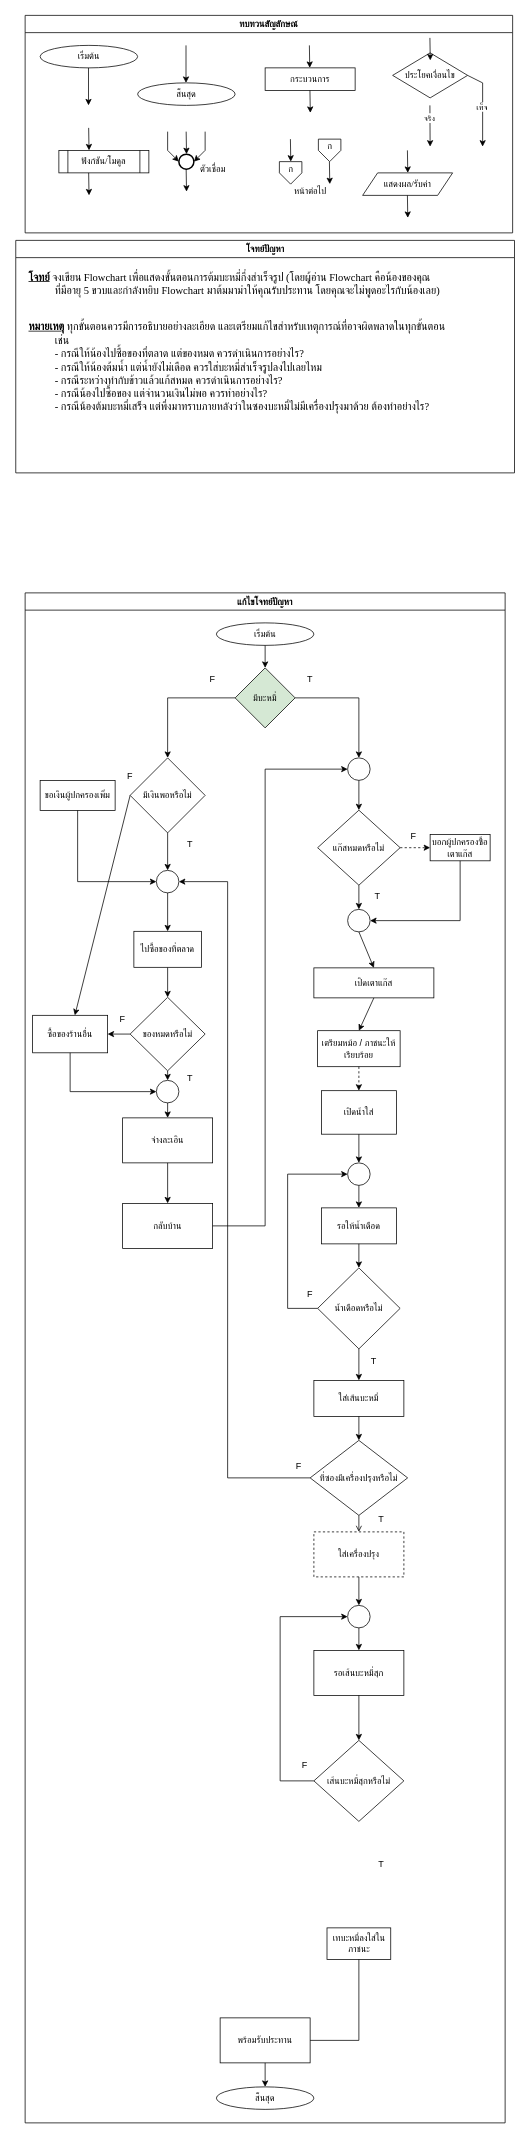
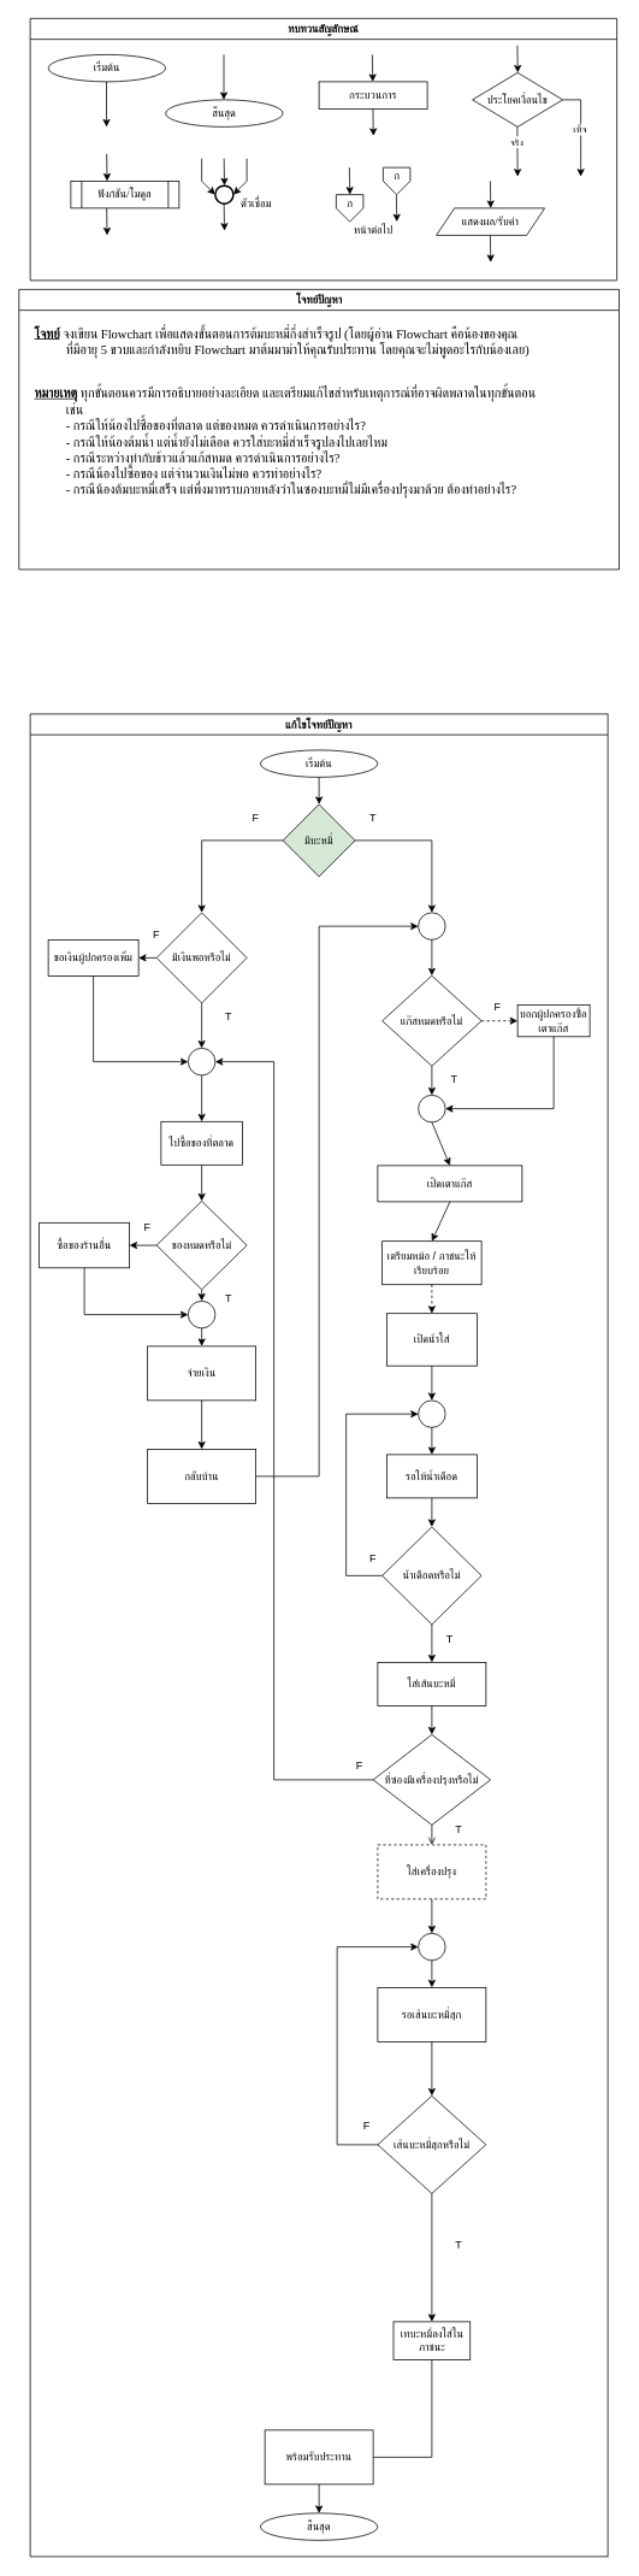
- <mxCell id="10" value="ประโยคเงื่อนไข" style="rhombus;whiteSpace=wrap;html=1;fontFamily=Sarabun;fontSource=https%3A%2F%2Ffonts.googleapis.com%2Fcss%3Ffamily%3DSarabun;" vertex="1" parent="2"><mxGeometry x="490" y="50" width="100" height="60" as="geometry" /></mxCell>
+ <mxCell id="10" value="ประโยคเงื่อนไข" style="rhombus;whiteSpace=wrap;html=1;fontFamily=Sarabun;fontSource=https%3A%2F%2Ffonts.googleapis.com%2Fcss%3Ffamily%3DSarabun;" vertex="1" parent="2"><mxGeometry x="490" y="60" width="100" height="60" as="geometry" /></mxCell>
- <mxCell id="49" value="" style="endArrow=classic;html=1;rounded=0;exitX=0;exitY=0.5;exitDx=0;exitDy=0;" edge="1" parent="35" source="43" target="46"><mxGeometry width="50" height="50" relative="1" as="geometry"><mxPoint x="280" y="392" as="sourcePoint" /><mxPoint x="330" y="342" as="targetPoint" /></mxGeometry></mxCell>
+ <mxCell id="49" value="" style="endArrow=classic;html=1;rounded=0;entryX=1;entryY=0.5;entryDx=0;entryDy=0;exitX=0;exitY=0.5;exitDx=0;exitDy=0;" edge="1" parent="35" source="43" target="44"><mxGeometry width="50" height="50" relative="1" as="geometry"><mxPoint x="280" y="392" as="sourcePoint" /><mxPoint x="330" y="342" as="targetPoint" /></mxGeometry></mxCell>
- <mxCell id="50" value="จ่างละเอิน" style="rounded=0;whiteSpace=wrap;html=1;" vertex="1" parent="35"><mxGeometry x="130" y="700" width="120" height="60" as="geometry" /></mxCell>
+ <mxCell id="50" value="จ่ายเงิน" style="rounded=0;whiteSpace=wrap;html=1;" vertex="1" parent="35"><mxGeometry x="130" y="700" width="120" height="60" as="geometry" /></mxCell>
+ <mxCell id="77" value="" style="endArrow=classic;html=1;rounded=0;exitX=0.5;exitY=1;exitDx=0;exitDy=0;entryX=0.5;entryY=0;entryDx=0;entryDy=0;" edge="1" parent="35" source="76" target="78"><mxGeometry width="50" height="50" relative="1" as="geometry"><mxPoint x="290" y="1592" as="sourcePoint" /><mxPoint x="340" y="1542" as="targetPoint" /></mxGeometry></mxCell>
